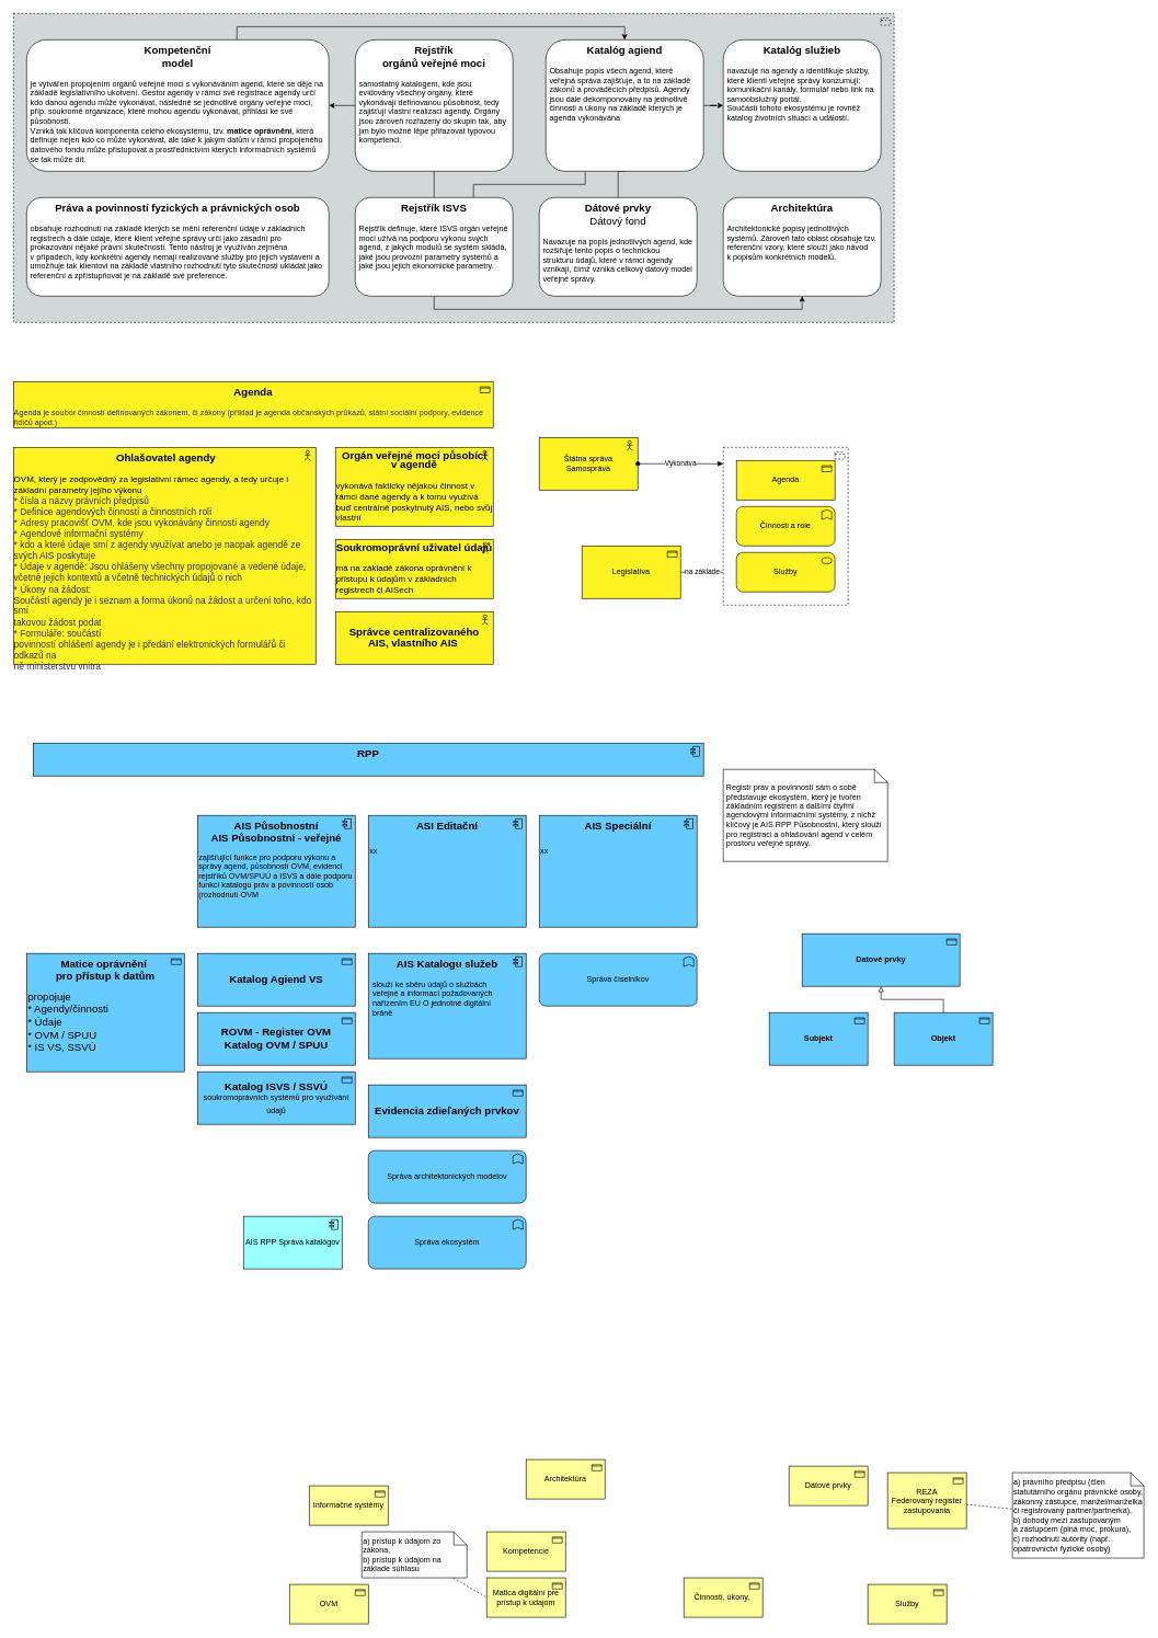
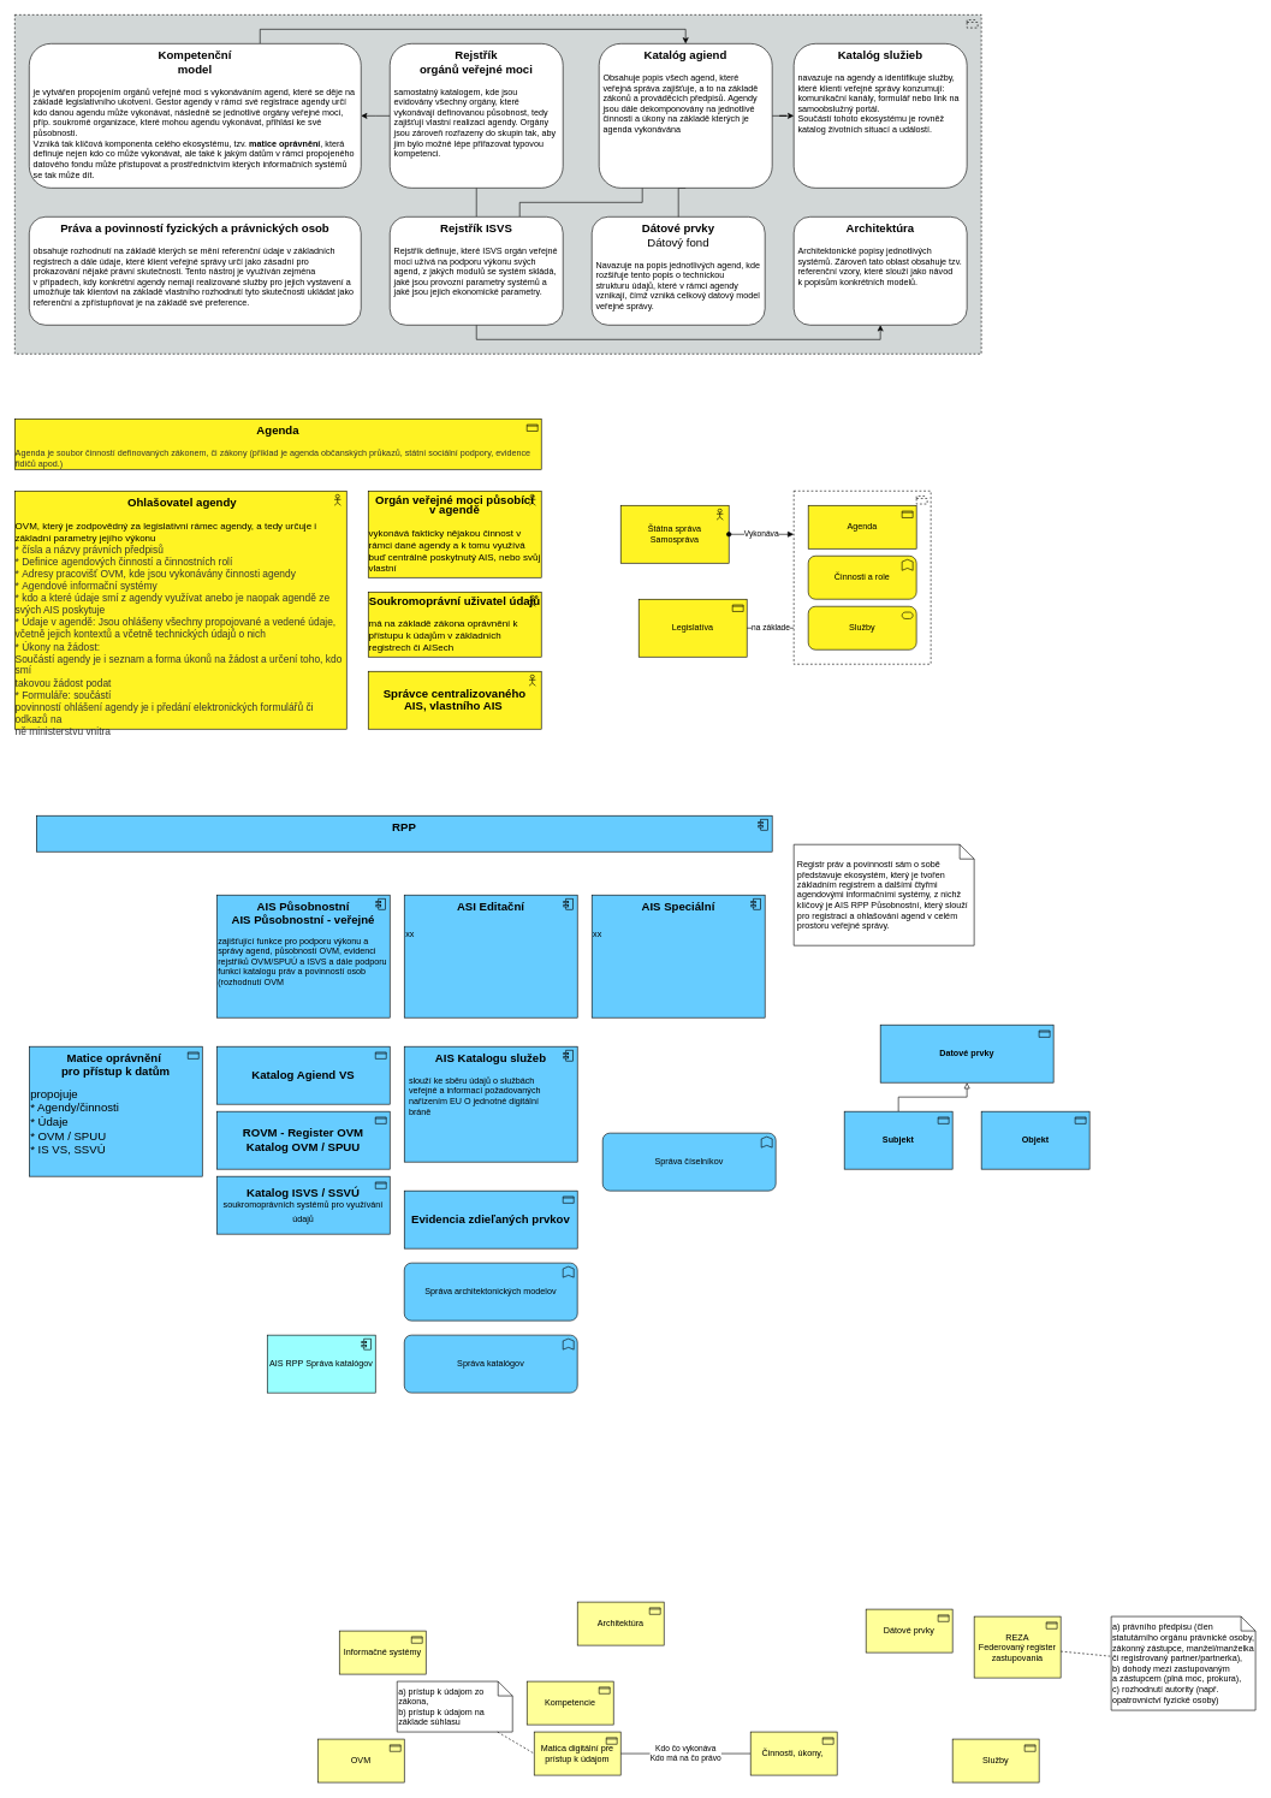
- <mxCell id="40" value="Štátna správa&lt;div&gt;Samospráva&lt;/div&gt;" style="html=1;outlineConnect=0;whiteSpace=wrap;fillColor=#FFF323;shape=mxgraph.archimate3.application;appType=actor;archiType=square;strokeColor=#000000;" parent="1" vertex="1"><mxGeometry x="820" y="665" width="150" height="80" as="geometry" /></mxCell>
+ <mxCell id="40" value="Štátna správa&lt;div&gt;Samospráva&lt;/div&gt;" style="html=1;outlineConnect=0;whiteSpace=wrap;fillColor=#FFF323;shape=mxgraph.archimate3.application;appType=actor;archiType=square;strokeColor=#000000;" parent="1" vertex="1"><mxGeometry x="860" y="700" width="150" height="80" as="geometry" /></mxCell>
- <mxCell id="68" value="Správa číselníkov" style="html=1;outlineConnect=0;whiteSpace=wrap;fillColor=#66CCFF;shape=mxgraph.archimate3.application;appType=func;archiType=rounded;strokeColor=#000000;" vertex="1" parent="1"><mxGeometry x="820" y="1450" width="240" height="80" as="geometry" /></mxCell>
+ <mxCell id="68" value="Správa číselníkov" style="html=1;outlineConnect=0;whiteSpace=wrap;fillColor=#66CCFF;shape=mxgraph.archimate3.application;appType=func;archiType=rounded;strokeColor=#000000;" vertex="1" parent="1"><mxGeometry x="835" y="1570" width="240" height="80" as="geometry" /></mxCell>
+ <mxCell id="63" value="" style="edgeStyle=orthogonalEdgeStyle;rounded=0;orthogonalLoop=1;jettySize=auto;html=1;strokeColor=default;align=center;verticalAlign=middle;fontFamily=Helvetica;fontSize=11;fontColor=default;labelBackgroundColor=default;elbow=vertical;endArrow=block;endFill=0;" parent="1" source="66" target="65" edge="1"><mxGeometry relative="1" as="geometry" /></mxCell>
- <mxCell id="64" value="" style="edgeStyle=orthogonalEdgeStyle;rounded=0;orthogonalLoop=1;jettySize=auto;html=1;strokeColor=default;align=center;verticalAlign=middle;fontFamily=Helvetica;fontSize=11;fontColor=default;labelBackgroundColor=default;elbow=vertical;endArrow=block;endFill=0;" parent="1" source="67" target="65" edge="1"><mxGeometry relative="1" as="geometry" /></mxCell>
- <mxCell id="60" value="Správa ekosystém" style="html=1;outlineConnect=0;whiteSpace=wrap;fillColor=#66CCFF;shape=mxgraph.archimate3.application;appType=func;archiType=rounded;strokeColor=#000000;" parent="1" vertex="1"><mxGeometry x="560" y="1850" width="240" height="80" as="geometry" /></mxCell>
+ <mxCell id="60" value="Správa katalógov" style="html=1;outlineConnect=0;whiteSpace=wrap;fillColor=#66CCFF;shape=mxgraph.archimate3.application;appType=func;archiType=rounded;strokeColor=#000000;" parent="1" vertex="1"><mxGeometry x="560" y="1850" width="240" height="80" as="geometry" /></mxCell>
- <mxCell id="22" value="Kompetencie" style="html=1;outlineConnect=0;whiteSpace=wrap;fillColor=#ffff99;shape=mxgraph.archimate3.application;appType=passive;archiType=square;" parent="1" vertex="1"><mxGeometry x="740" y="2330" width="120" height="60" as="geometry" /></mxCell>
+ <mxCell id="22" value="Kompetencie" style="html=1;outlineConnect=0;whiteSpace=wrap;fillColor=#ffff99;shape=mxgraph.archimate3.application;appType=passive;archiType=square;" parent="1" vertex="1"><mxGeometry x="730" y="2330" width="120" height="60" as="geometry" /></mxCell>
+ <mxCell id="18" value="Kdo čo vykonáva&lt;div&gt;Kdo má na čo právo&lt;/div&gt;" style="edgeStyle=orthogonalEdgeStyle;rounded=0;orthogonalLoop=1;jettySize=auto;html=1;endArrow=none;startFill=0;" parent="1" source="19" target="21" edge="1"><mxGeometry relative="1" as="geometry" /></mxCell>
